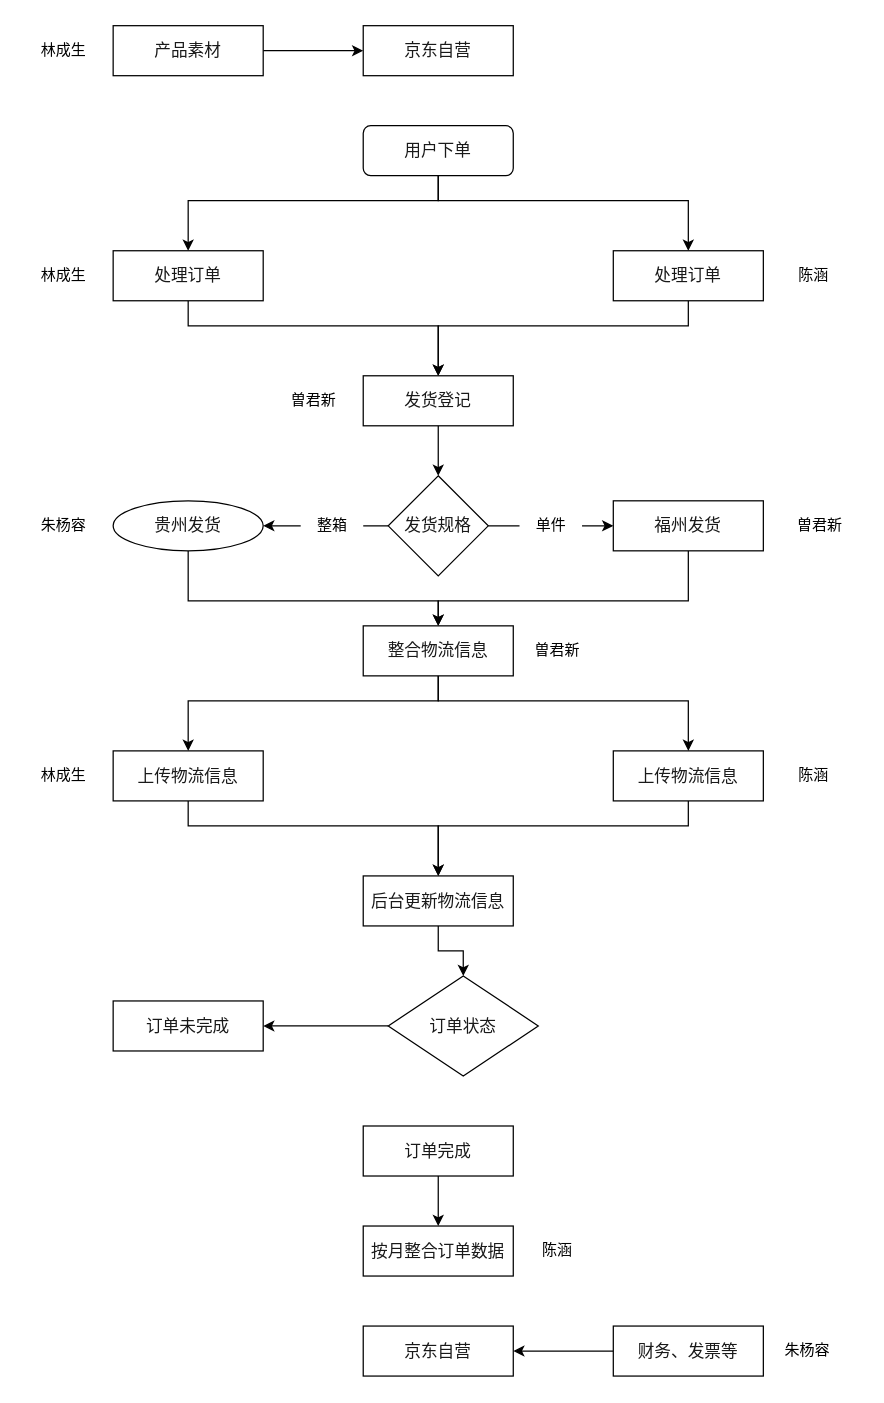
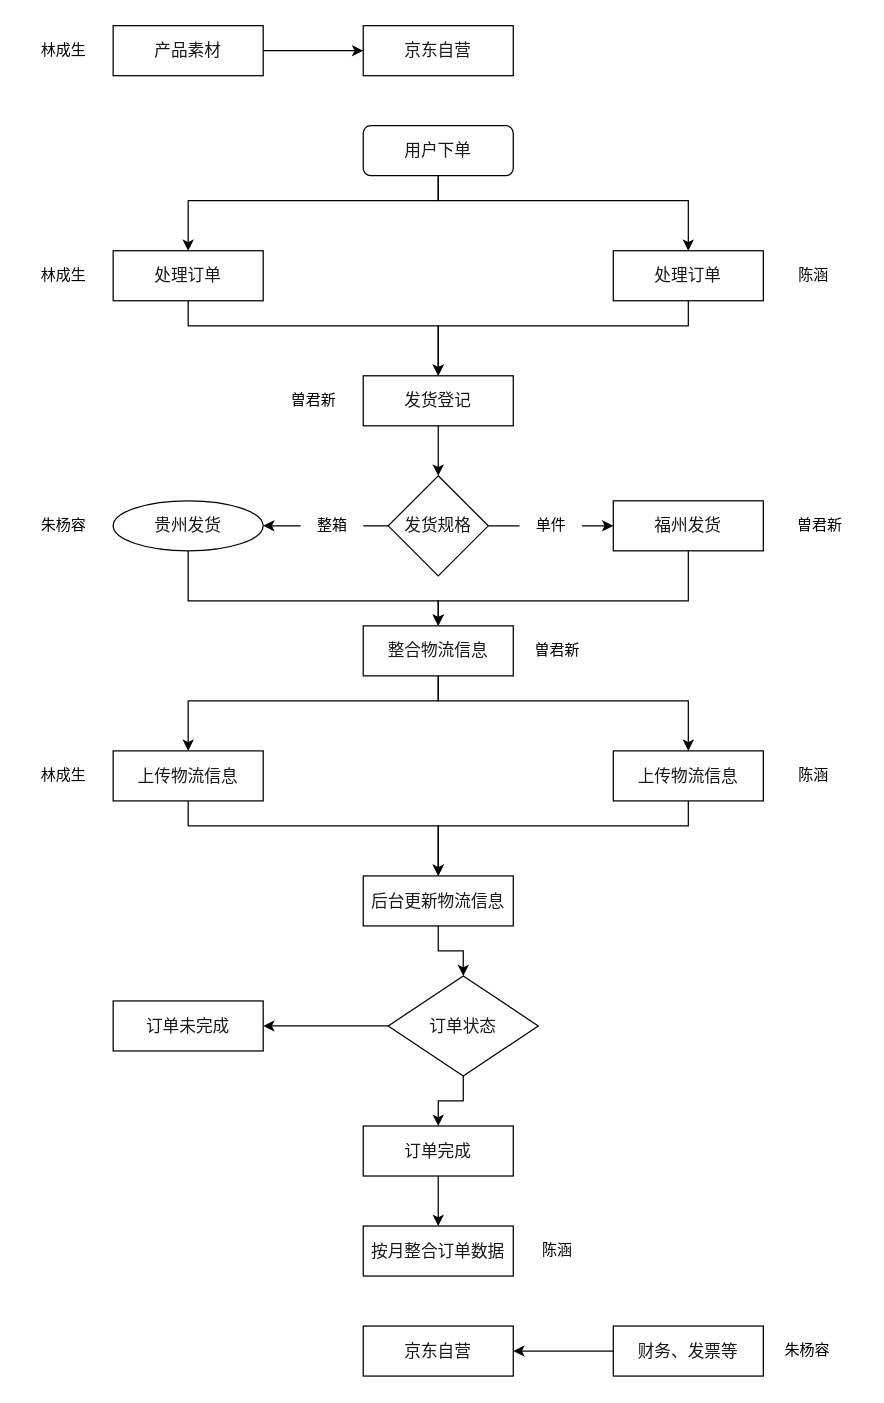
+ <mxCell id="31" style="edgeStyle=orthogonalEdgeStyle;rounded=0;orthogonalLoop=1;jettySize=auto;html=1;entryX=0.5;entryY=0;entryDx=0;entryDy=0;" parent="1" source="32" target="35" edge="1"><mxGeometry relative="1" as="geometry" /></mxCell>
